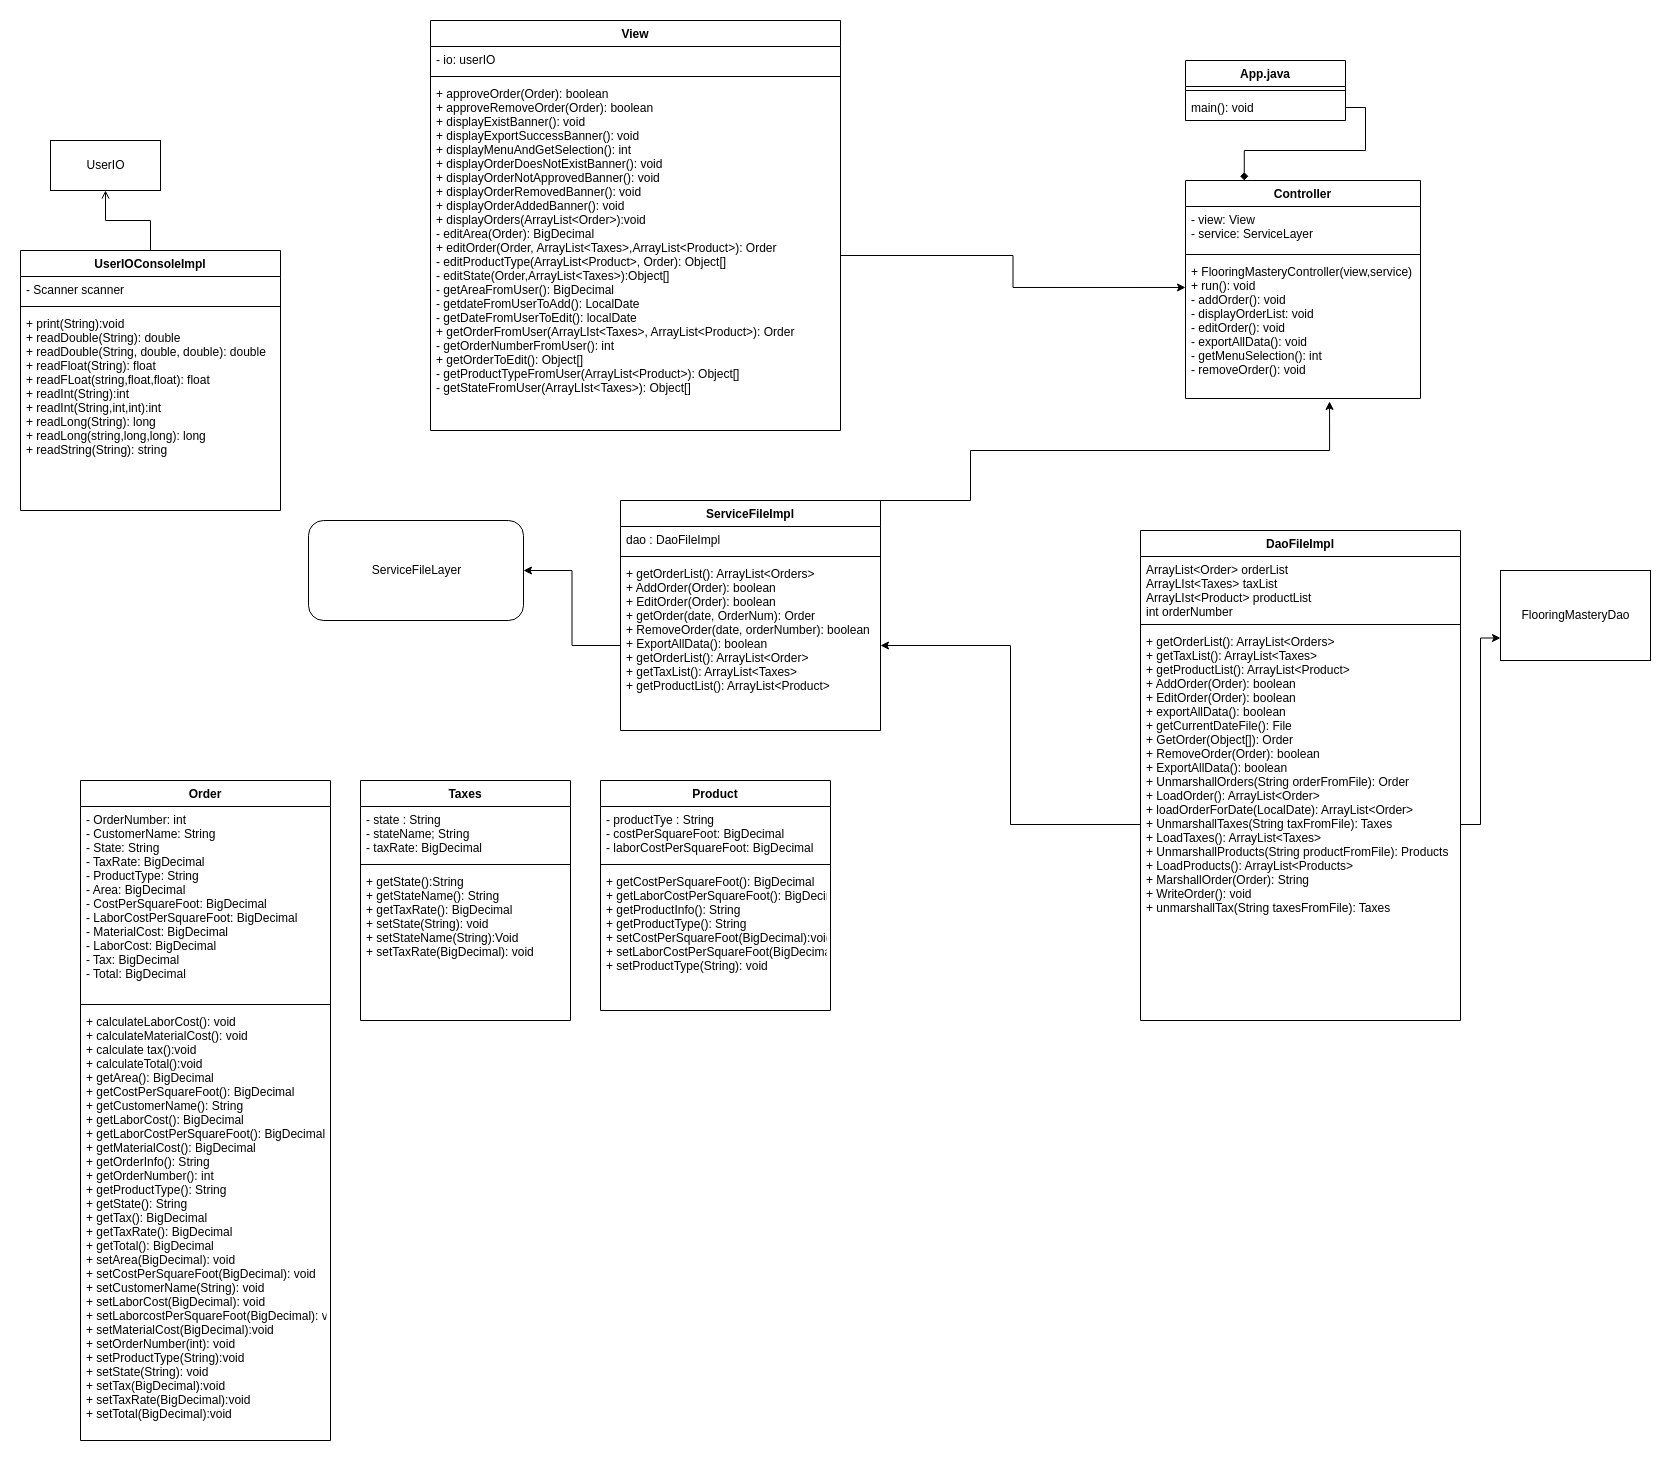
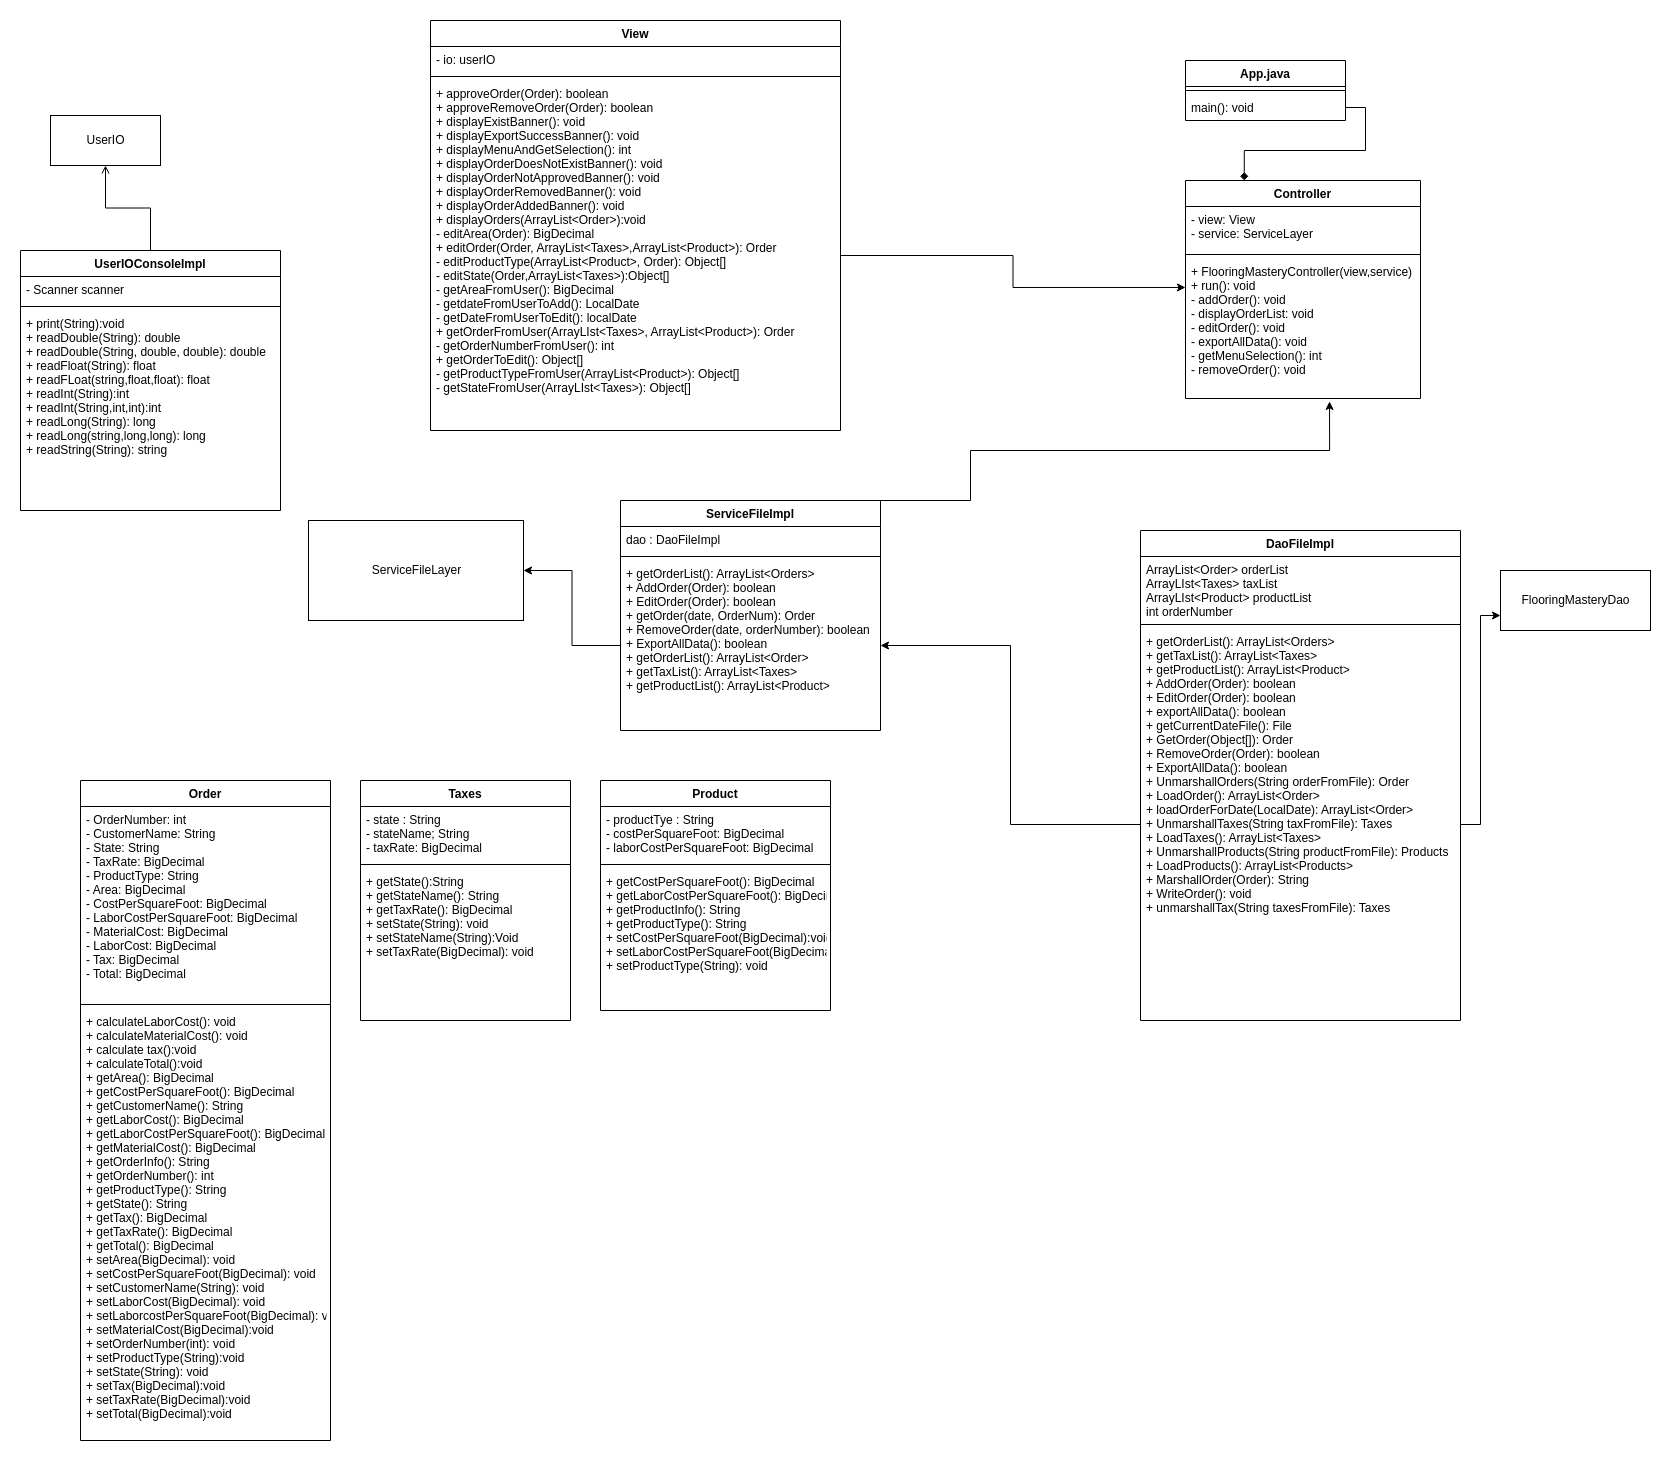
- <mxCell id="41" value="UserIO" style="html=1;" vertex="1" parent="1"><mxGeometry x="50" y="140" width="110" height="50" as="geometry" /></mxCell>
+ <mxCell id="41" value="UserIO" style="html=1;" vertex="1" parent="1"><mxGeometry x="50" y="115" width="110" height="50" as="geometry" /></mxCell>
- <mxCell id="38" value="ServiceFileLayer" style="html=1;rounded=1;" vertex="1" parent="1"><mxGeometry x="308" y="520" width="215" height="100" as="geometry" /></mxCell>
+ <mxCell id="38" value="ServiceFileLayer" style="html=1;" vertex="1" parent="1"><mxGeometry x="308" y="520" width="215" height="100" as="geometry" /></mxCell>
- <mxCell id="37" value="FlooringMasteryDao" style="html=1;" vertex="1" parent="1"><mxGeometry x="1500" y="570" width="150" height="90" as="geometry" /></mxCell>
+ <mxCell id="37" value="FlooringMasteryDao" style="html=1;" vertex="1" parent="1"><mxGeometry x="1500" y="570" width="150" height="60" as="geometry" /></mxCell>
